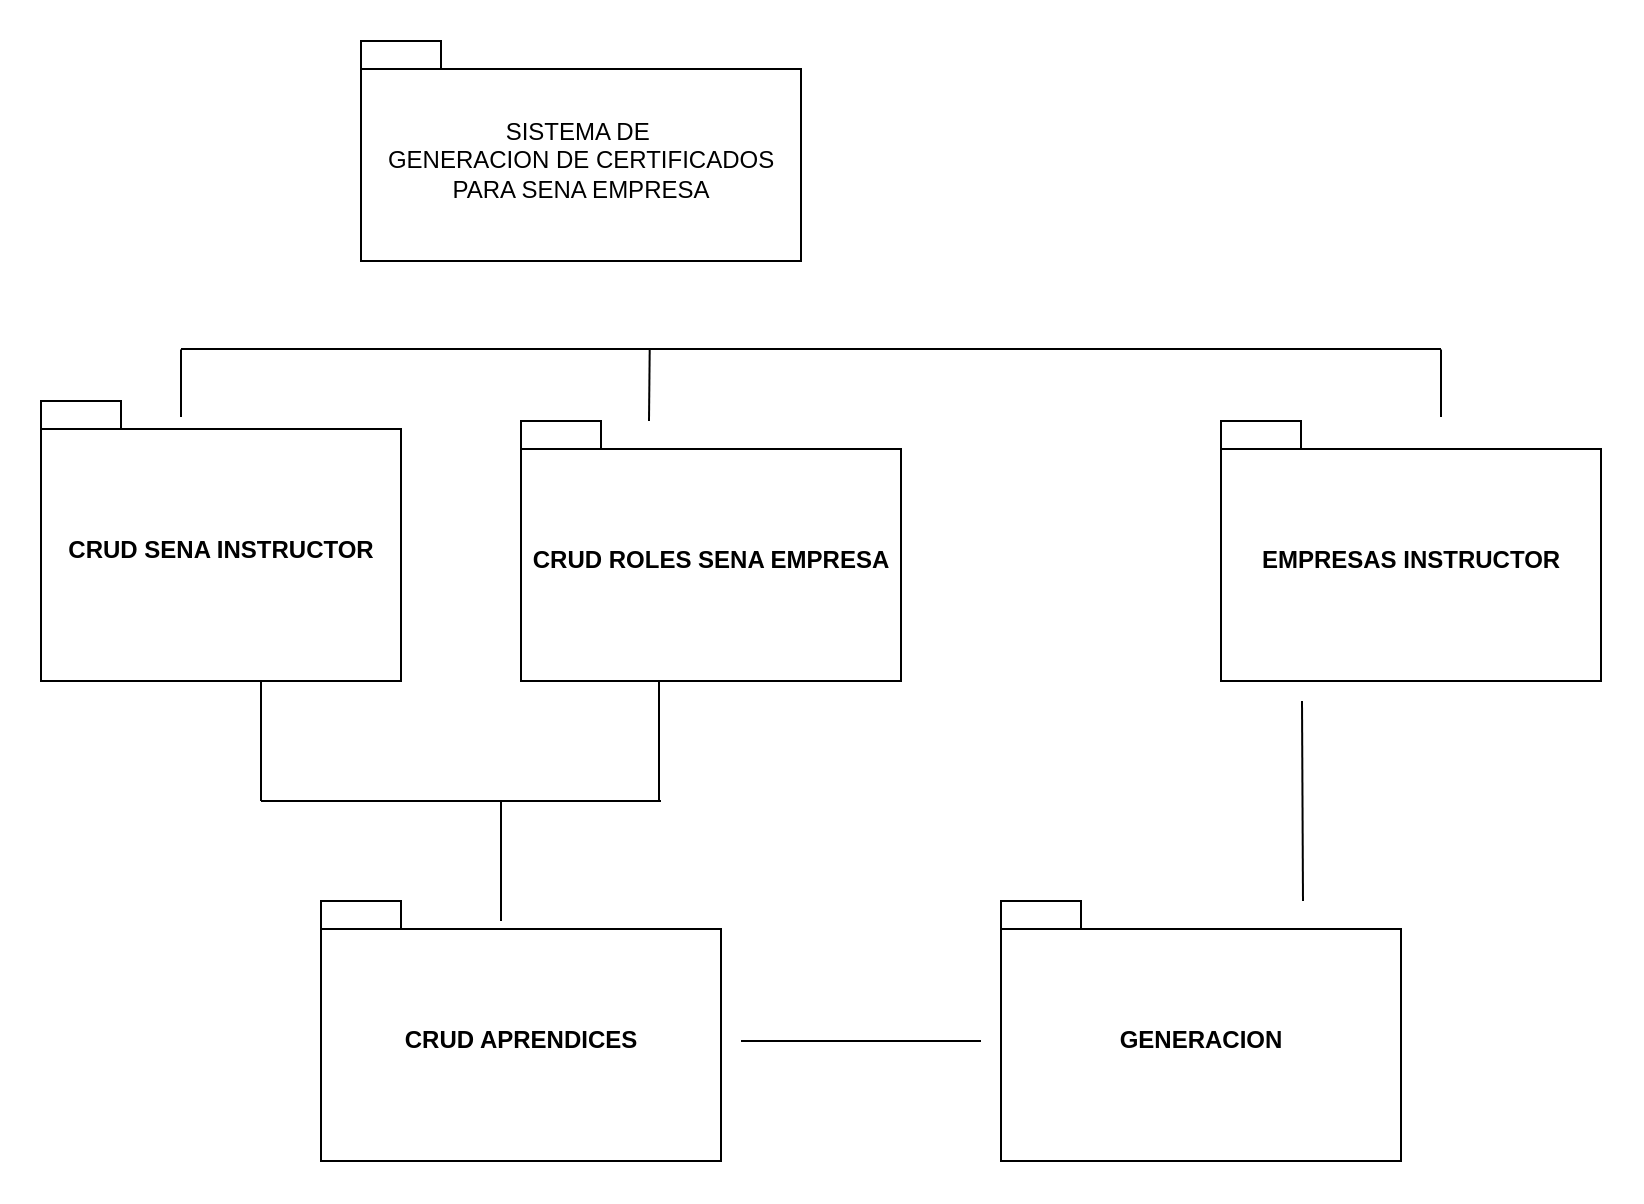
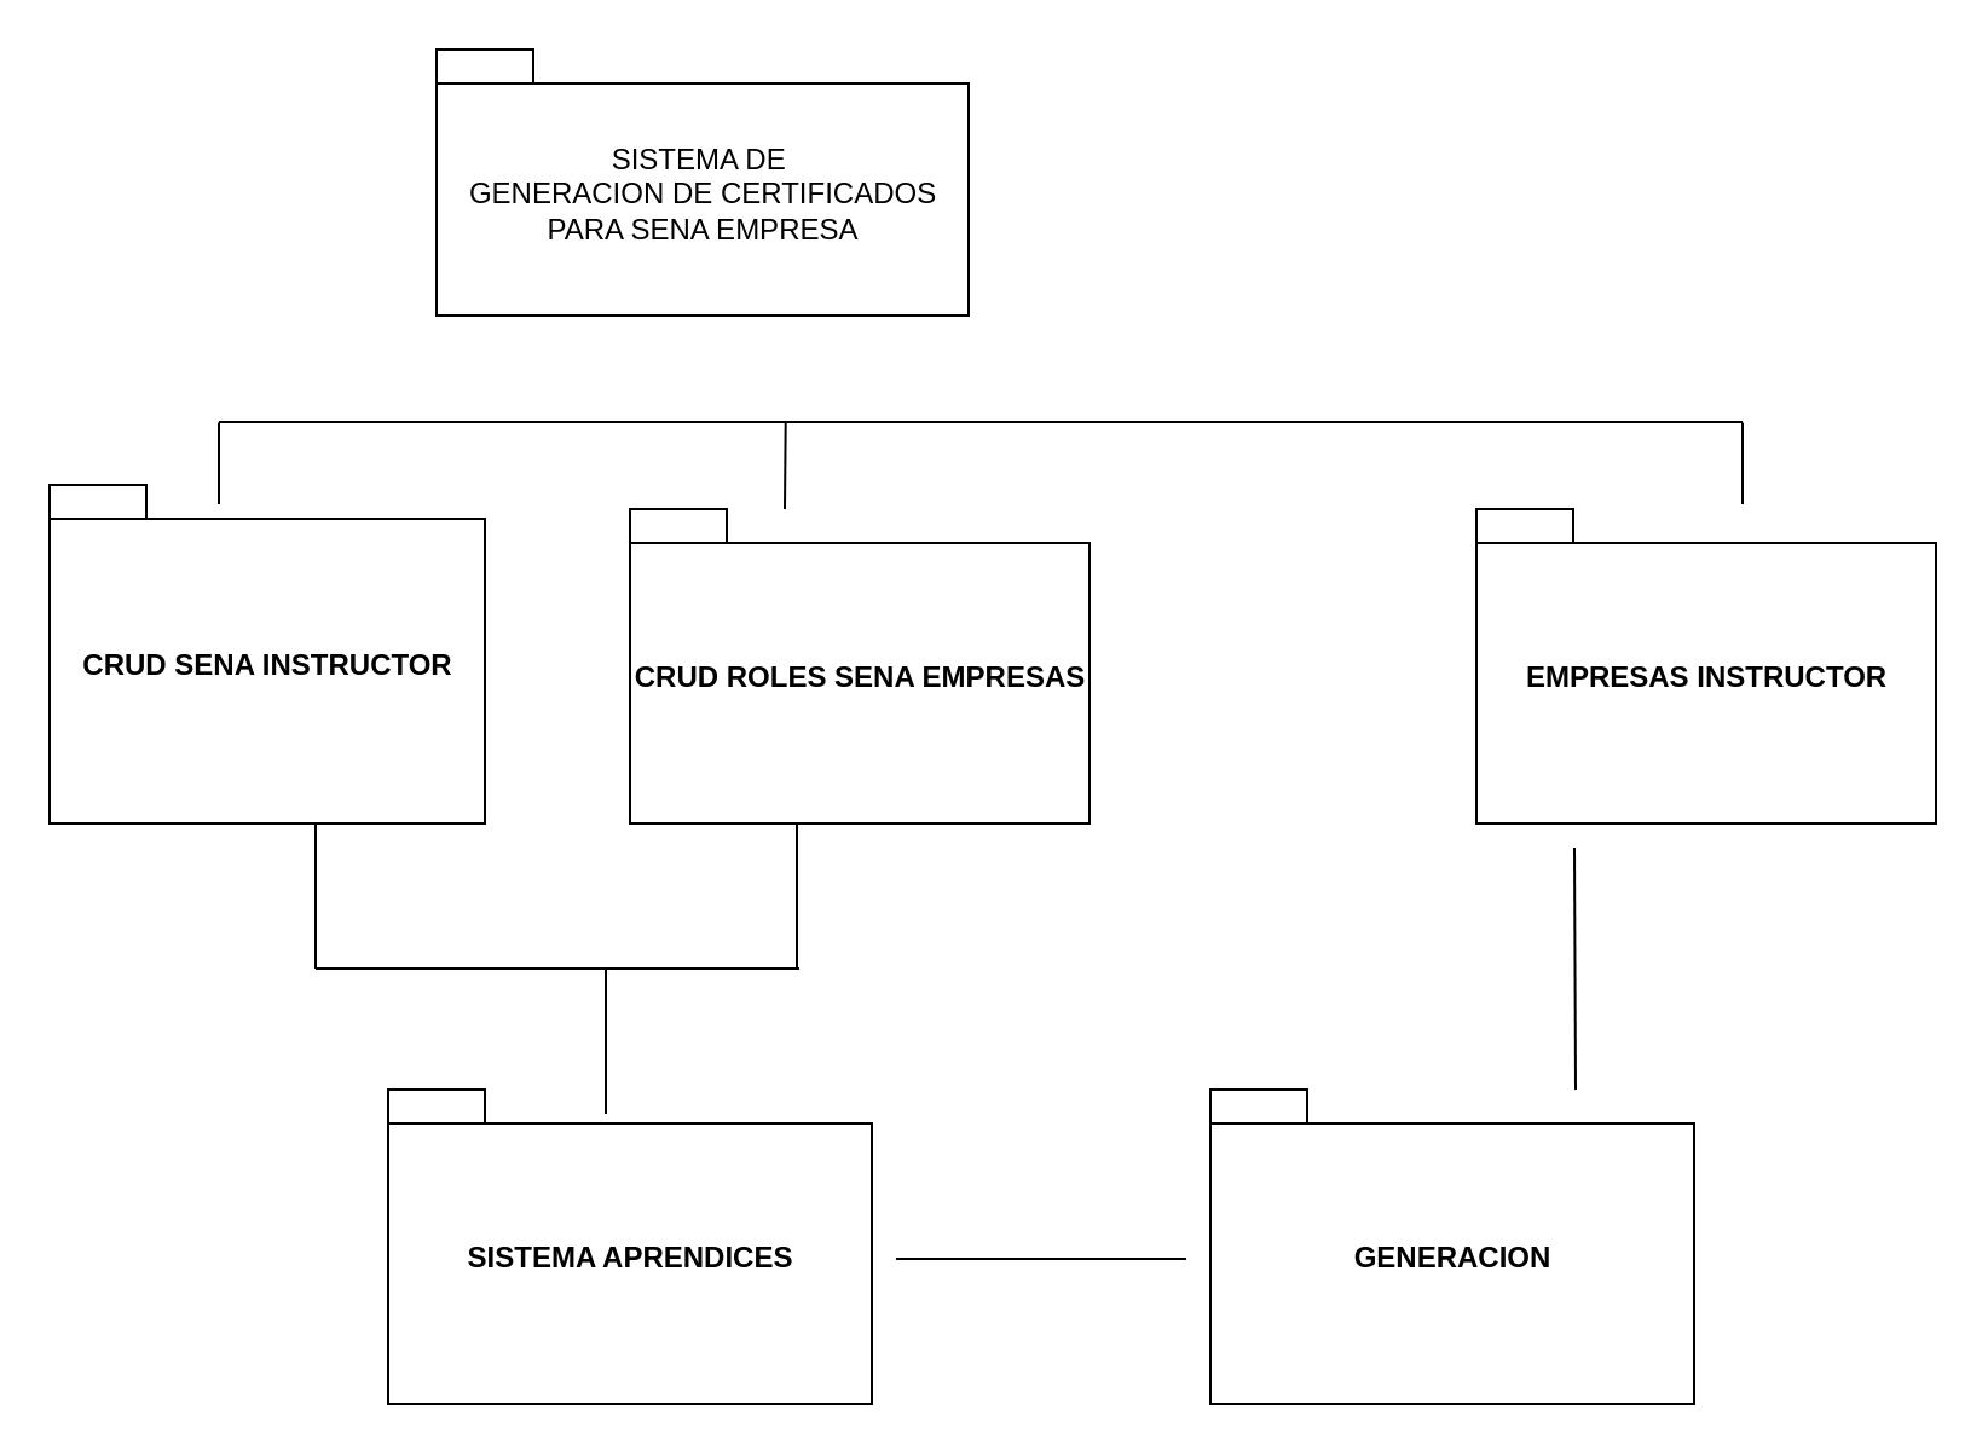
- <mxCell id="5" value="CRUD ROLES SENA EMPRESA" style="shape=folder;fontStyle=1;spacingTop=10;tabWidth=40;tabHeight=14;tabPosition=left;html=1;" vertex="1" parent="1"><mxGeometry x="260" y="210" width="190" height="130" as="geometry" /></mxCell>
+ <mxCell id="5" value="CRUD ROLES SENA EMPRESAS" style="shape=folder;fontStyle=1;spacingTop=10;tabWidth=40;tabHeight=14;tabPosition=left;html=1;" vertex="1" parent="1"><mxGeometry x="260" y="210" width="190" height="130" as="geometry" /></mxCell>
- <mxCell id="4" value="CRUD APRENDICES" style="shape=folder;fontStyle=1;spacingTop=10;tabWidth=40;tabHeight=14;tabPosition=left;html=1;" vertex="1" parent="1"><mxGeometry x="160" y="450" width="200" height="130" as="geometry" /></mxCell>
+ <mxCell id="4" value="SISTEMA APRENDICES" style="shape=folder;fontStyle=1;spacingTop=10;tabWidth=40;tabHeight=14;tabPosition=left;html=1;" vertex="1" parent="1"><mxGeometry x="160" y="450" width="200" height="130" as="geometry" /></mxCell>
